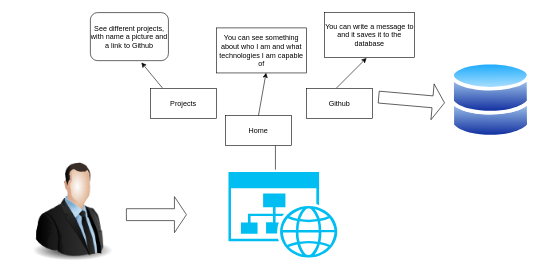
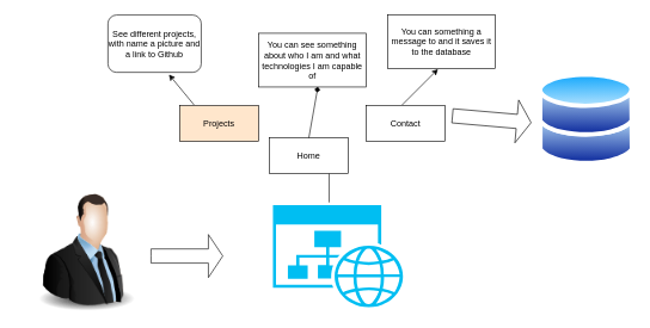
- <mxCell id="14" value="You can write a message to and it saves it to the database" style="html=1;whiteSpace=wrap;" parent="1" vertex="1"><mxGeometry x="540" y="20.5" width="150" height="75" as="geometry" /></mxCell>
+ <mxCell id="14" value="You can something a message to and it saves it to the database" style="html=1;whiteSpace=wrap;" parent="1" vertex="1"><mxGeometry x="540" y="20.5" width="150" height="75" as="geometry" /></mxCell>
- <mxCell id="15" value="" style="endArrow=classic;html=1;rounded=0;entryX=0.551;entryY=0.995;entryDx=0;entryDy=0;entryPerimeter=0;exitX=0.5;exitY=0;exitDx=0;exitDy=0;" parent="1" source="10" target="13" edge="1"><mxGeometry width="50" height="50" relative="1" as="geometry"><mxPoint x="410" y="146" as="sourcePoint" /><mxPoint x="460" y="96" as="targetPoint" /></mxGeometry></mxCell>
+ <mxCell id="15" value="" style="endArrow=diamond;html=1;rounded=0;entryX=0.551;entryY=0.995;entryDx=0;entryDy=0;entryPerimeter=0;exitX=0.5;exitY=0;exitDx=0;exitDy=0;" parent="1" source="10" target="13" edge="1"><mxGeometry width="50" height="50" relative="1" as="geometry"><mxPoint x="410" y="146" as="sourcePoint" /><mxPoint x="460" y="96" as="targetPoint" /></mxGeometry></mxCell>
- <mxCell id="8" value="Projects" style="html=1;whiteSpace=wrap;" parent="1" vertex="1"><mxGeometry x="250" y="147" width="110" height="50" as="geometry" /></mxCell>
+ <mxCell id="8" value="Projects" style="html=1;whiteSpace=wrap;fillColor=#ffe6cc;" parent="1" vertex="1"><mxGeometry x="250" y="147" width="110" height="50" as="geometry" /></mxCell>
- <mxCell id="9" value="Github" style="html=1;whiteSpace=wrap;" parent="1" vertex="1"><mxGeometry x="510" y="147" width="110" height="50" as="geometry" /></mxCell>
+ <mxCell id="9" value="Contact" style="html=1;whiteSpace=wrap;" parent="1" vertex="1"><mxGeometry x="510" y="147" width="110" height="50" as="geometry" /></mxCell>
